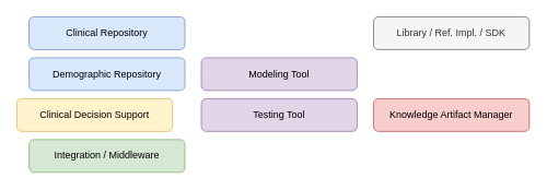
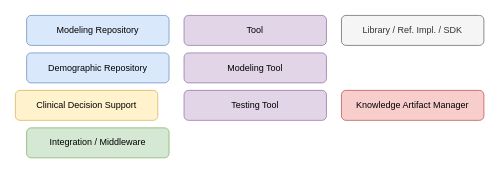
- <mxCell id="2" value="Clinical Repository" style="rounded=1;whiteSpace=wrap;html=1;fillColor=#dae8fc;strokeColor=#6c8ebf;gradientColor=none;" parent="1" vertex="1"><mxGeometry x="35" y="20" width="190" height="40" as="geometry" /></mxCell>
+ <mxCell id="2" value="Modeling Repository" style="rounded=1;whiteSpace=wrap;html=1;fillColor=#dae8fc;strokeColor=#6c8ebf;gradientColor=none;" parent="1" vertex="1"><mxGeometry x="35" y="20" width="190" height="40" as="geometry" /></mxCell>
+ <mxCell id="8" value="Tool" style="rounded=1;whiteSpace=wrap;html=1;fillColor=#e1d5e7;strokeColor=#9673a6;gradientColor=none;" parent="1" vertex="1"><mxGeometry x="245" y="20" width="190" height="40" as="geometry" /></mxCell>
